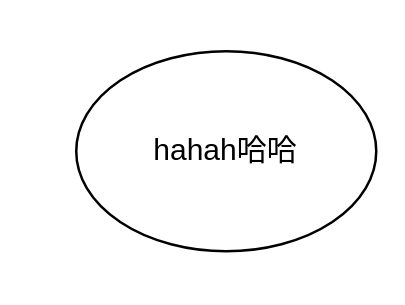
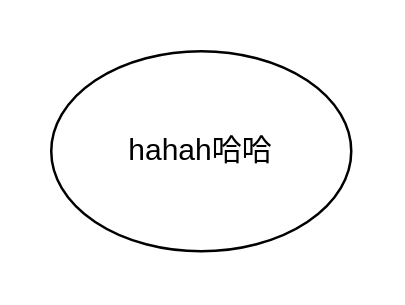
- <mxCell id="2" value="hahah哈哈" style="ellipse;whiteSpace=wrap;html=1;" vertex="1" parent="1"><mxGeometry x="30" y="20" width="120" height="80" as="geometry" /></mxCell>
+ <mxCell id="2" value="hahah哈哈" style="ellipse;whiteSpace=wrap;html=1;" vertex="1" parent="1"><mxGeometry x="20" y="20" width="120" height="80" as="geometry" /></mxCell>
